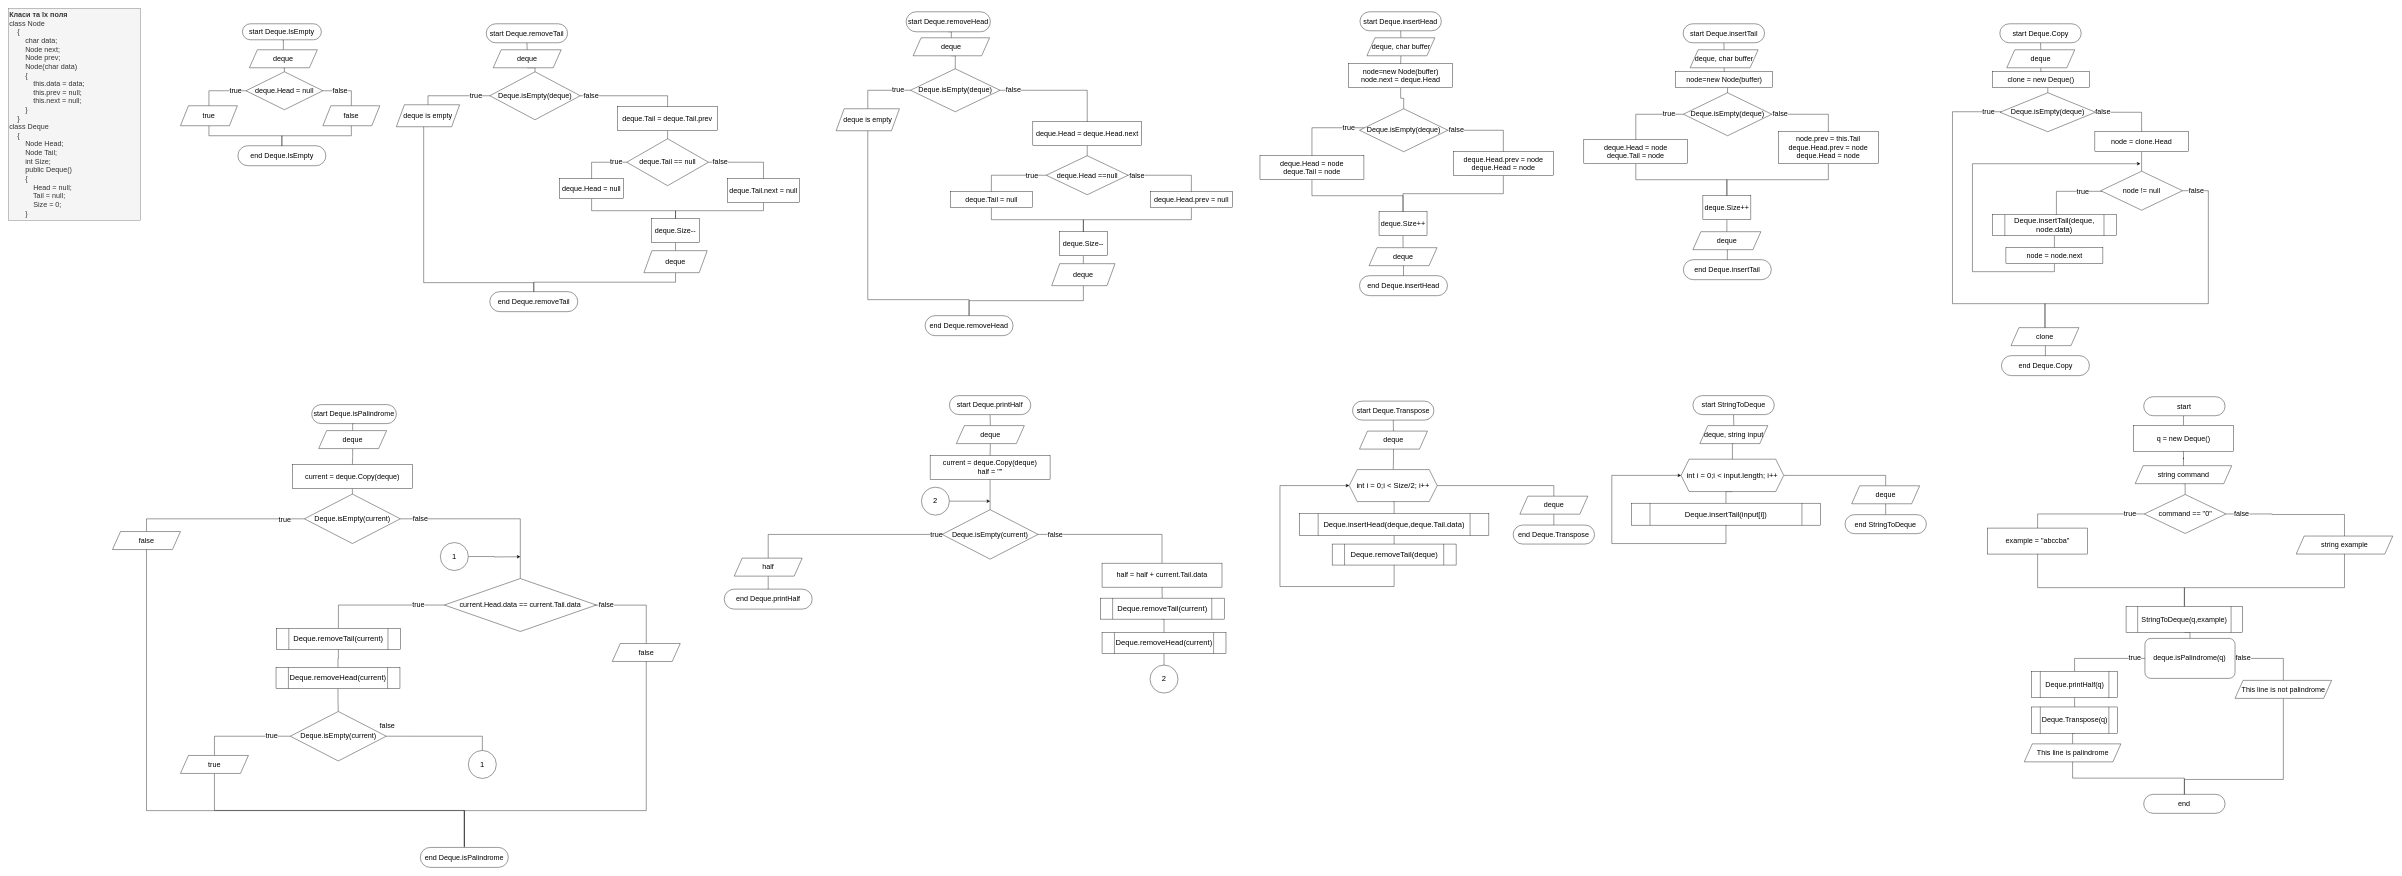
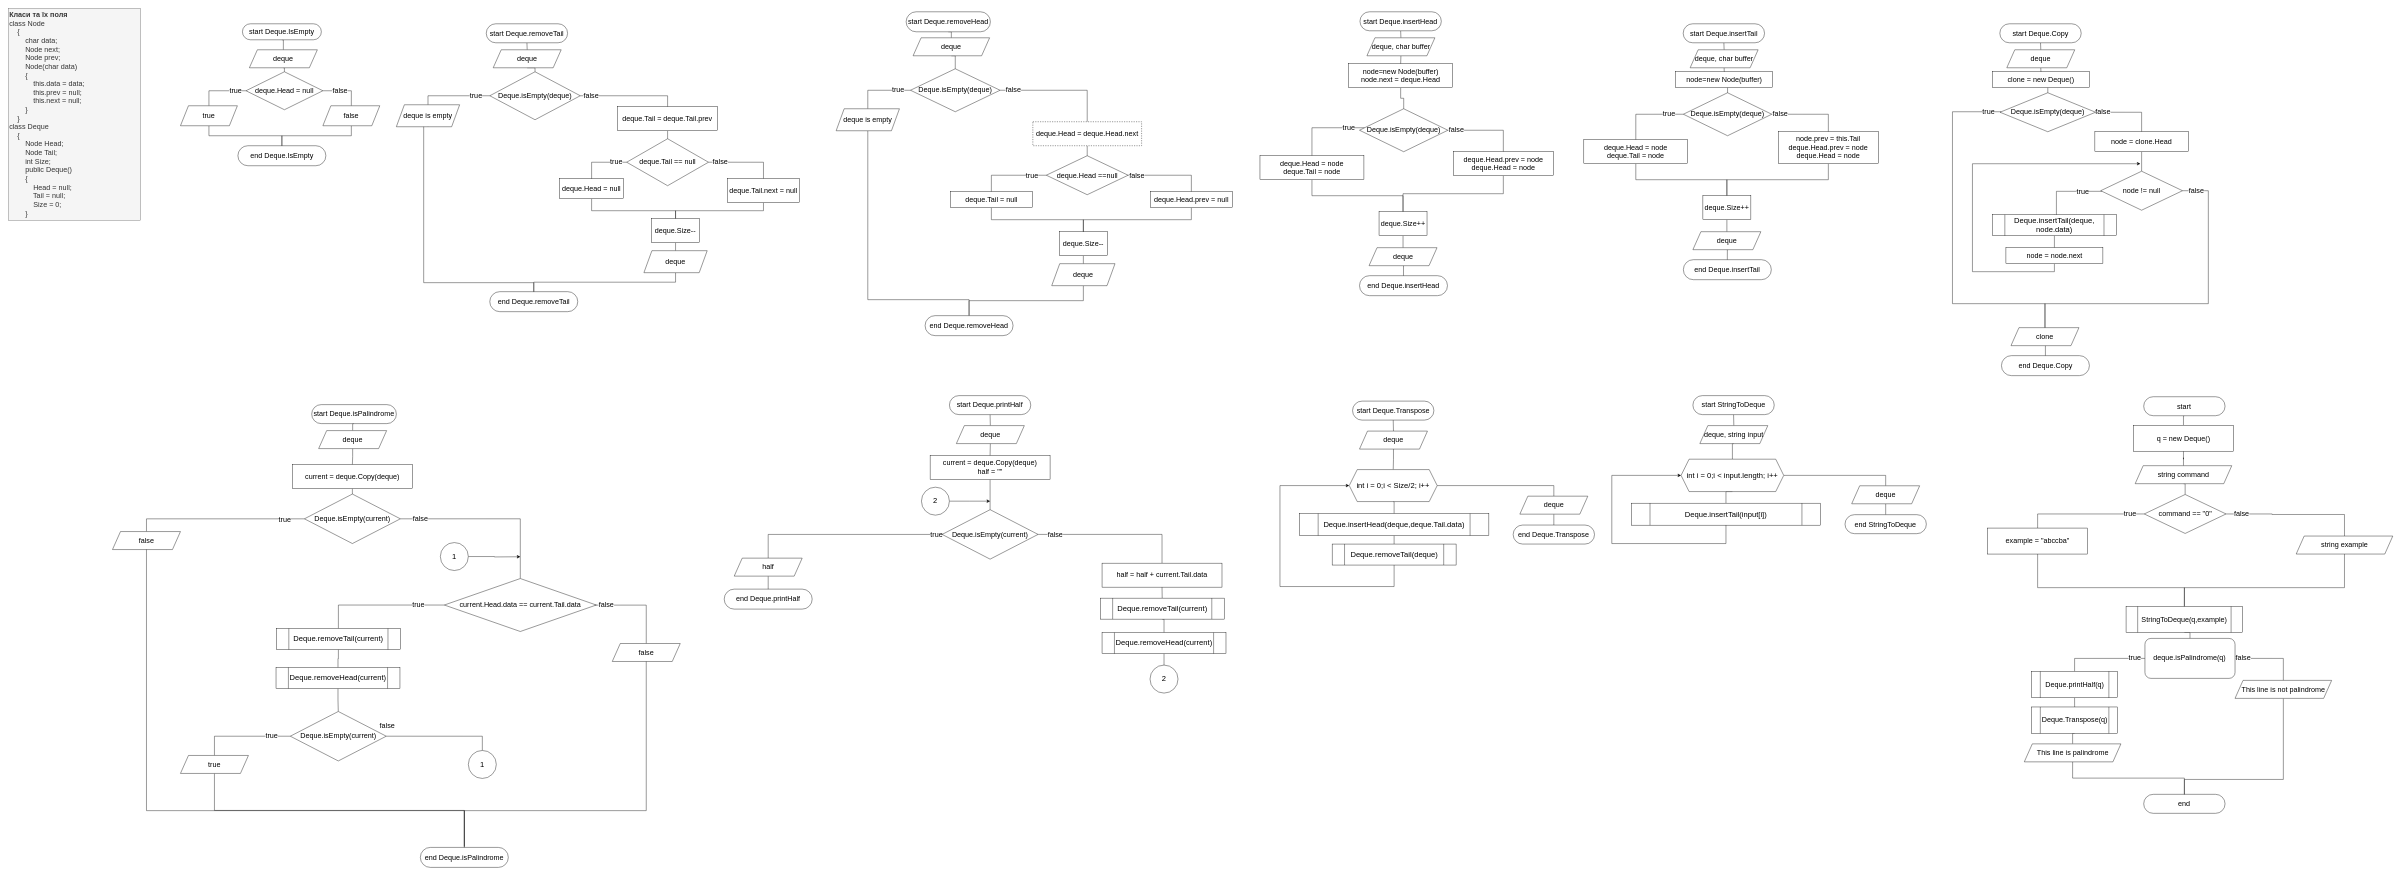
- <mxCell id="53" value="deque.Head = deque.Head.next" style="rounded=0;whiteSpace=wrap;html=1;fontSize=18;" vertex="1" parent="1"><mxGeometry x="2581.89" y="304" width="272.03" height="60" as="geometry" /></mxCell>
+ <mxCell id="53" value="deque.Head = deque.Head.next" style="rounded=0;whiteSpace=wrap;html=1;fontSize=18;dashed=1;" vertex="1" parent="1"><mxGeometry x="2581.89" y="304" width="272.03" height="60" as="geometry" /></mxCell>
